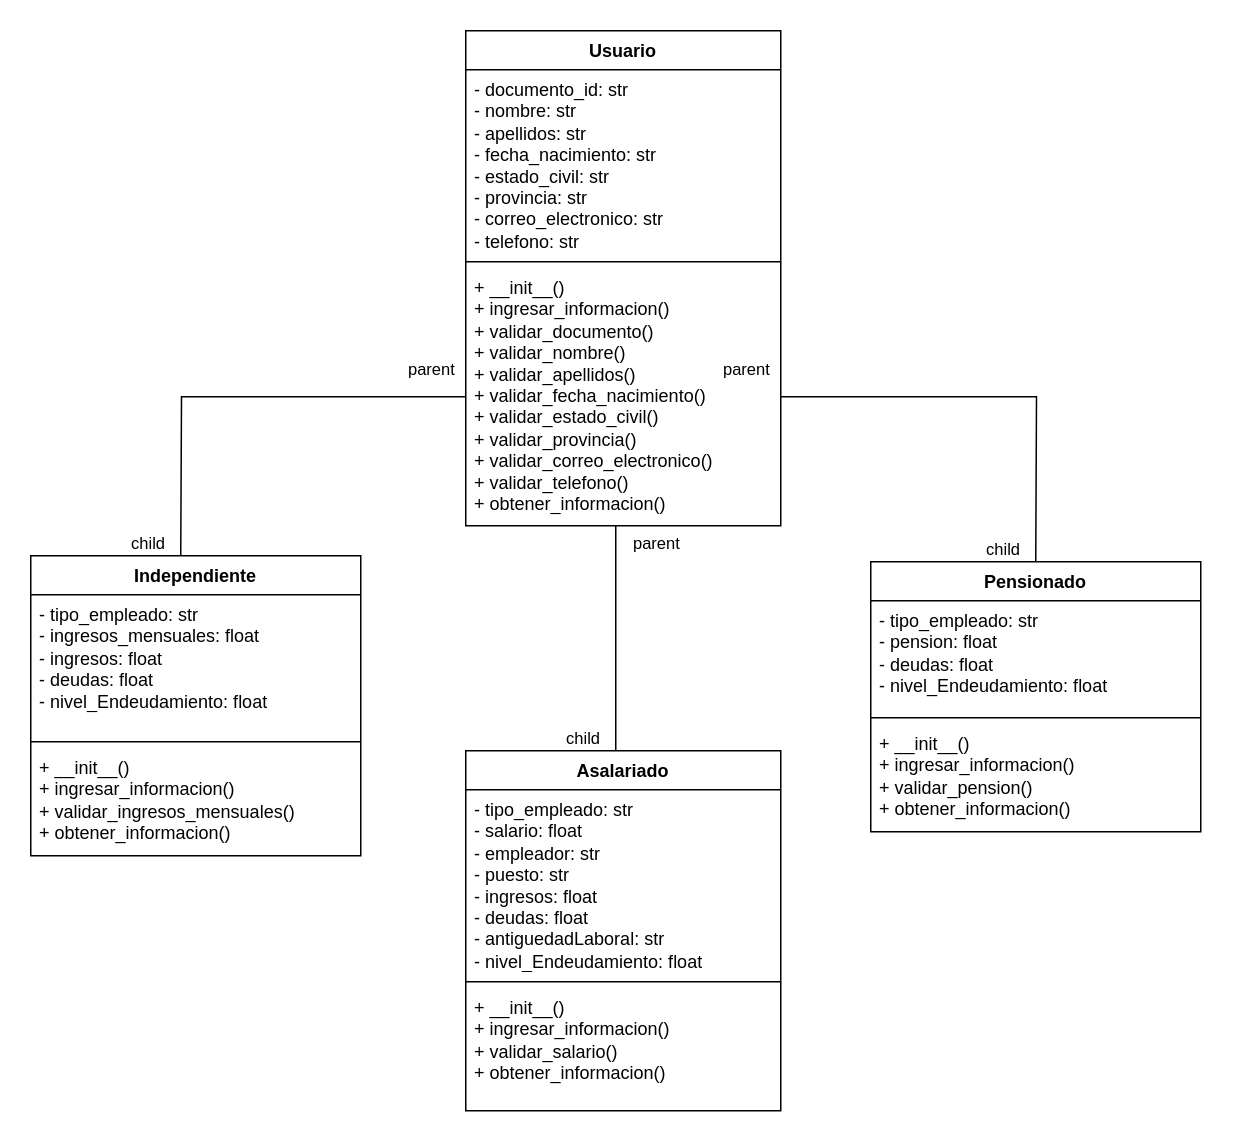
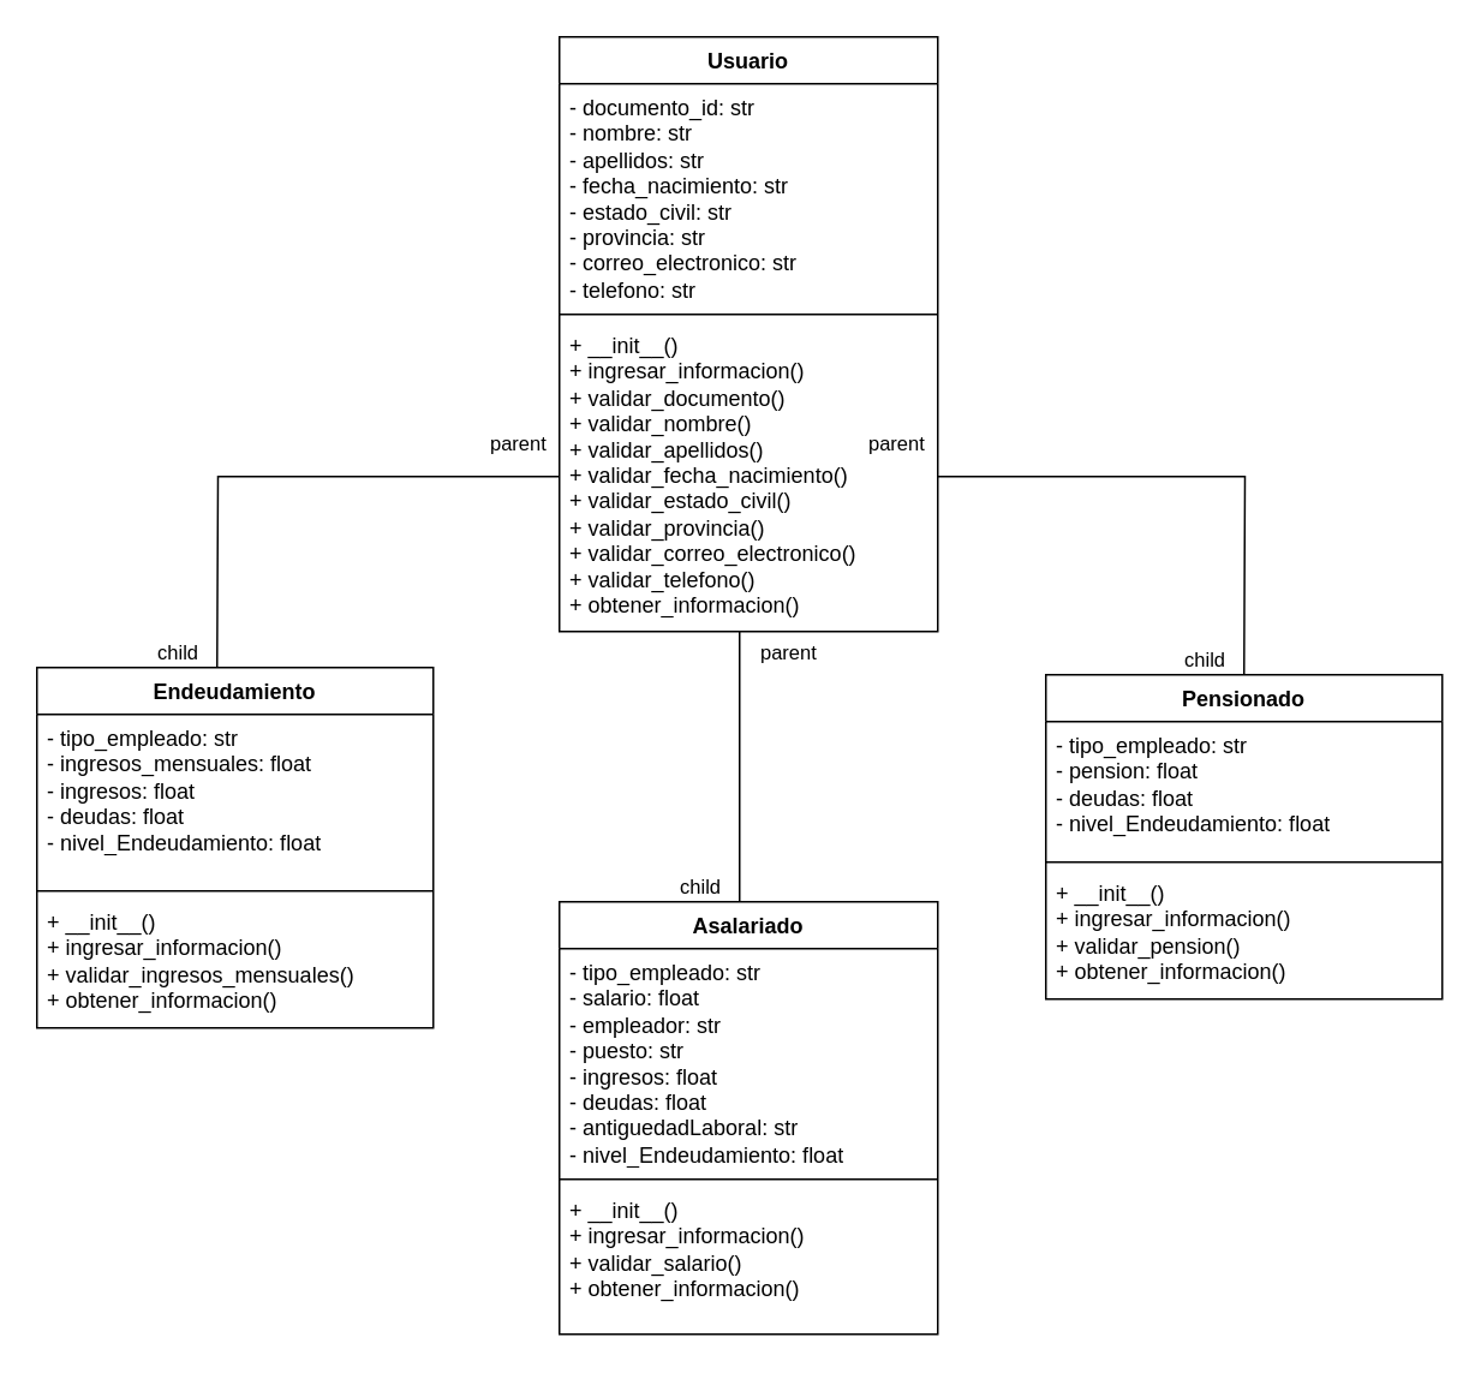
- <mxCell id="10" value="Independiente" style="swimlane;fontStyle=1;align=center;verticalAlign=top;childLayout=stackLayout;horizontal=1;startSize=26;horizontalStack=0;resizeParent=1;resizeParentMax=0;resizeLast=0;collapsible=1;marginBottom=0;whiteSpace=wrap;html=1;" parent="1" vertex="1"><mxGeometry x="20" y="370" width="220" height="200" as="geometry" /></mxCell>
+ <mxCell id="10" value="Endeudamiento" style="swimlane;fontStyle=1;align=center;verticalAlign=top;childLayout=stackLayout;horizontal=1;startSize=26;horizontalStack=0;resizeParent=1;resizeParentMax=0;resizeLast=0;collapsible=1;marginBottom=0;whiteSpace=wrap;html=1;" parent="1" vertex="1"><mxGeometry x="20" y="370" width="220" height="200" as="geometry" /></mxCell>
